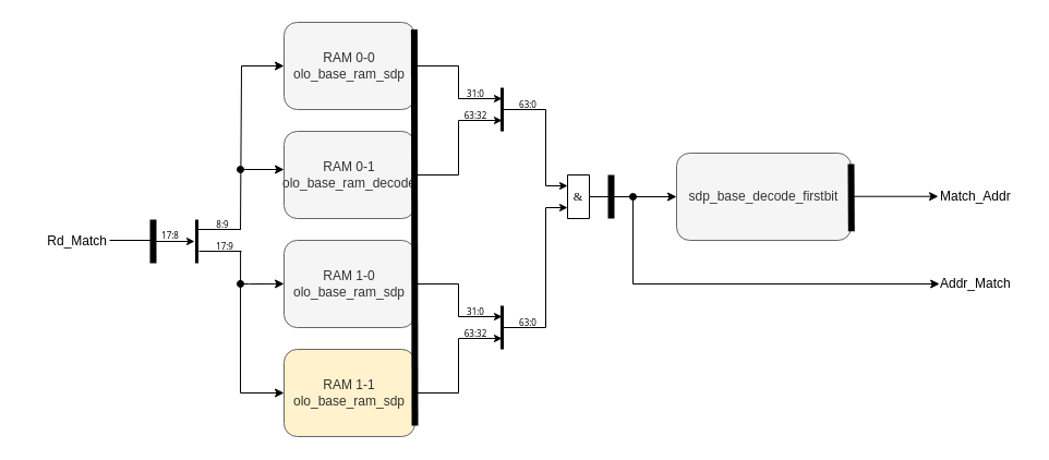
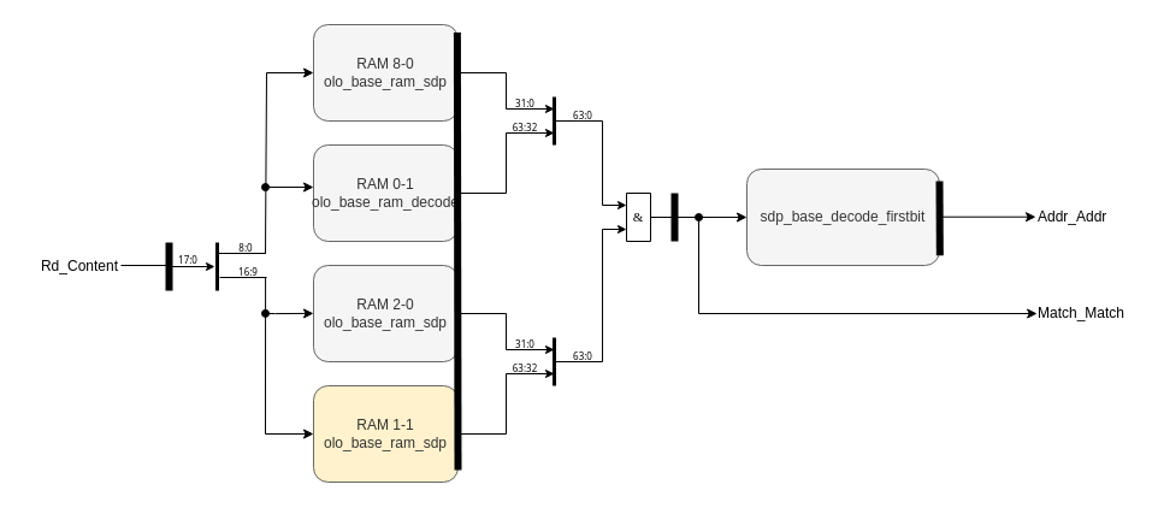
- <mxCell id="2" value="RAM 0-0&lt;div&gt;olo_base_ram_sdp&lt;/div&gt;" style="rounded=1;whiteSpace=wrap;html=1;fillColor=#f5f5f5;fontColor=#333333;strokeColor=#666666;" vertex="1" parent="1"><mxGeometry x="260" y="20" width="120" height="80" as="geometry" /></mxCell>
+ <mxCell id="2" value="RAM 8-0&lt;div&gt;olo_base_ram_sdp&lt;/div&gt;" style="rounded=1;whiteSpace=wrap;html=1;fillColor=#f5f5f5;fontColor=#333333;strokeColor=#666666;" vertex="1" parent="1"><mxGeometry x="260" y="20" width="120" height="80" as="geometry" /></mxCell>
- <mxCell id="56" value="Match_Addr" style="text;html=1;align=left;verticalAlign=middle;whiteSpace=wrap;rounded=0;" vertex="1" parent="1"><mxGeometry x="860" y="170" width="80" height="20" as="geometry" /></mxCell>
+ <mxCell id="56" value="Addr_Addr" style="text;html=1;align=left;verticalAlign=middle;whiteSpace=wrap;rounded=0;" vertex="1" parent="1"><mxGeometry x="860" y="170" width="80" height="20" as="geometry" /></mxCell>
- <mxCell id="9" value="&lt;font style=&quot;font-size:8px;font-family:Segoe UI;color:#000000;direction:ltr;letter-spacing:0px;line-height:120%;opacity:1&quot;&gt;8:9&lt;br&gt;&lt;/font&gt;" style="verticalAlign=middle;align=center;vsdxID=11;fillColor=none;gradientColor=none;shape=stencil(nZBLDoAgDERP0z3SIyjew0SURgSD+Lu9kMZoXLhwN9O+tukAlrNpJg1SzDH4QW/URgNYgZTkjA4UkwJUgGXng+6DX1zLfmoymdXo17xh5zmRJ6Q42BWCfc2oJfdAr+Yv+AP9Cb7OJ3H/2JG1HNGz/84klThPVCc=);strokeColor=none;labelBackgroundColor=none;rounded=0;html=1;whiteSpace=wrap;" vertex="1" parent="7"><mxGeometry x="48" y="-1" width="32" height="10" as="geometry" /></mxCell>
+ <mxCell id="9" value="&lt;font style=&quot;font-size:8px;font-family:Segoe UI;color:#000000;direction:ltr;letter-spacing:0px;line-height:120%;opacity:1&quot;&gt;8:0&lt;br&gt;&lt;/font&gt;" style="verticalAlign=middle;align=center;vsdxID=11;fillColor=none;gradientColor=none;shape=stencil(nZBLDoAgDERP0z3SIyjew0SURgSD+Lu9kMZoXLhwN9O+tukAlrNpJg1SzDH4QW/URgNYgZTkjA4UkwJUgGXng+6DX1zLfmoymdXo17xh5zmRJ6Q42BWCfc2oJfdAr+Yv+AP9Cb7OJ3H/2JG1HNGz/84klThPVCc=);strokeColor=none;labelBackgroundColor=none;rounded=0;html=1;whiteSpace=wrap;" vertex="1" parent="7"><mxGeometry x="48" y="-1" width="32" height="10" as="geometry" /></mxCell>
- <mxCell id="8" value="&lt;font style=&quot;font-size:8px;font-family:Segoe UI;color:#000000;direction:ltr;letter-spacing:0px;line-height:120%;opacity:1&quot;&gt;17:8&lt;br&gt;&lt;/font&gt;" style="verticalAlign=middle;align=center;vsdxID=10;fillColor=none;gradientColor=none;shape=stencil(nZBLDoAgDERP0z3SIyjew0SURgSD+Lu9kMZoXLhwN9O+tukAlrNpJg1SzDH4QW/URgNYgZTkjA4UkwJUgGXng+6DX1zLfmoymdXo17xh5zmRJ6Q42BWCfc2oJfdAr+Yv+AP9Cb7OJ3H/2JG1HNGz/84klThPVCc=);strokeColor=none;labelBackgroundColor=none;rounded=0;html=1;whiteSpace=wrap;" vertex="1" parent="7"><mxGeometry y="9" width="32" height="10" as="geometry" /></mxCell>
+ <mxCell id="8" value="&lt;font style=&quot;font-size:8px;font-family:Segoe UI;color:#000000;direction:ltr;letter-spacing:0px;line-height:120%;opacity:1&quot;&gt;17:0&lt;br&gt;&lt;/font&gt;" style="verticalAlign=middle;align=center;vsdxID=10;fillColor=none;gradientColor=none;shape=stencil(nZBLDoAgDERP0z3SIyjew0SURgSD+Lu9kMZoXLhwN9O+tukAlrNpJg1SzDH4QW/URgNYgZTkjA4UkwJUgGXng+6DX1zLfmoymdXo17xh5zmRJ6Q42BWCfc2oJfdAr+Yv+AP9Cb7OJ3H/2JG1HNGz/84klThPVCc=);strokeColor=none;labelBackgroundColor=none;rounded=0;html=1;whiteSpace=wrap;" vertex="1" parent="7"><mxGeometry y="9" width="32" height="10" as="geometry" /></mxCell>
- <mxCell id="55" value="Rd_Match" style="text;html=1;align=right;verticalAlign=middle;whiteSpace=wrap;rounded=0;" vertex="1" parent="1"><mxGeometry x="20" y="211" width="80" height="20" as="geometry" /></mxCell>
+ <mxCell id="55" value="Rd_Content" style="text;html=1;align=right;verticalAlign=middle;whiteSpace=wrap;rounded=0;" vertex="1" parent="1"><mxGeometry x="20" y="211" width="80" height="20" as="geometry" /></mxCell>
- <mxCell id="14" value="&lt;font style=&quot;font-size:8px;font-family:Segoe UI;color:#000000;direction:ltr;letter-spacing:0px;line-height:120%;opacity:1&quot;&gt;17:9&lt;br&gt;&lt;/font&gt;" style="verticalAlign=middle;align=center;vsdxID=13;fillColor=none;gradientColor=none;shape=stencil(nZBLDoAgDERP0z3SIyjew0SURgSD+Lu9kMZoXLhwN9O+tukAlrNpJg1SzDH4QW/URgNYgZTkjA4UkwJUgGXng+6DX1zLfmoymdXo17xh5zmRJ6Q42BWCfc2oJfdAr+Yv+AP9Cb7OJ3H/2JG1HNGz/84klThPVCc=);strokeColor=none;labelBackgroundColor=none;rounded=0;html=1;whiteSpace=wrap;" vertex="1" parent="6"><mxGeometry x="49" y="19" width="32" height="10" as="geometry" /></mxCell>
+ <mxCell id="14" value="&lt;font style=&quot;font-size:8px;font-family:Segoe UI;color:#000000;direction:ltr;letter-spacing:0px;line-height:120%;opacity:1&quot;&gt;16:9&lt;br&gt;&lt;/font&gt;" style="verticalAlign=middle;align=center;vsdxID=13;fillColor=none;gradientColor=none;shape=stencil(nZBLDoAgDERP0z3SIyjew0SURgSD+Lu9kMZoXLhwN9O+tukAlrNpJg1SzDH4QW/URgNYgZTkjA4UkwJUgGXng+6DX1zLfmoymdXo17xh5zmRJ6Q42BWCfc2oJfdAr+Yv+AP9Cb7OJ3H/2JG1HNGz/84klThPVCc=);strokeColor=none;labelBackgroundColor=none;rounded=0;html=1;whiteSpace=wrap;" vertex="1" parent="6"><mxGeometry x="49" y="19" width="32" height="10" as="geometry" /></mxCell>
- <mxCell id="4" value="RAM 1-0&lt;div&gt;olo_base_ram_sdp&lt;/div&gt;" style="rounded=1;whiteSpace=wrap;html=1;fillColor=#f5f5f5;fontColor=#333333;strokeColor=#666666;" vertex="1" parent="1"><mxGeometry x="260" y="220" width="120" height="80" as="geometry" /></mxCell>
+ <mxCell id="4" value="RAM 2-0&lt;div&gt;olo_base_ram_sdp&lt;/div&gt;" style="rounded=1;whiteSpace=wrap;html=1;fillColor=#f5f5f5;fontColor=#333333;strokeColor=#666666;" vertex="1" parent="1"><mxGeometry x="260" y="220" width="120" height="80" as="geometry" /></mxCell>
- <mxCell id="57" value="Addr_Match" style="text;html=1;align=left;verticalAlign=middle;whiteSpace=wrap;rounded=0;" vertex="1" parent="1"><mxGeometry x="860" y="250" width="80" height="20" as="geometry" /></mxCell>
+ <mxCell id="57" value="Match_Match" style="text;html=1;align=left;verticalAlign=middle;whiteSpace=wrap;rounded=0;" vertex="1" parent="1"><mxGeometry x="860" y="250" width="80" height="20" as="geometry" /></mxCell>
